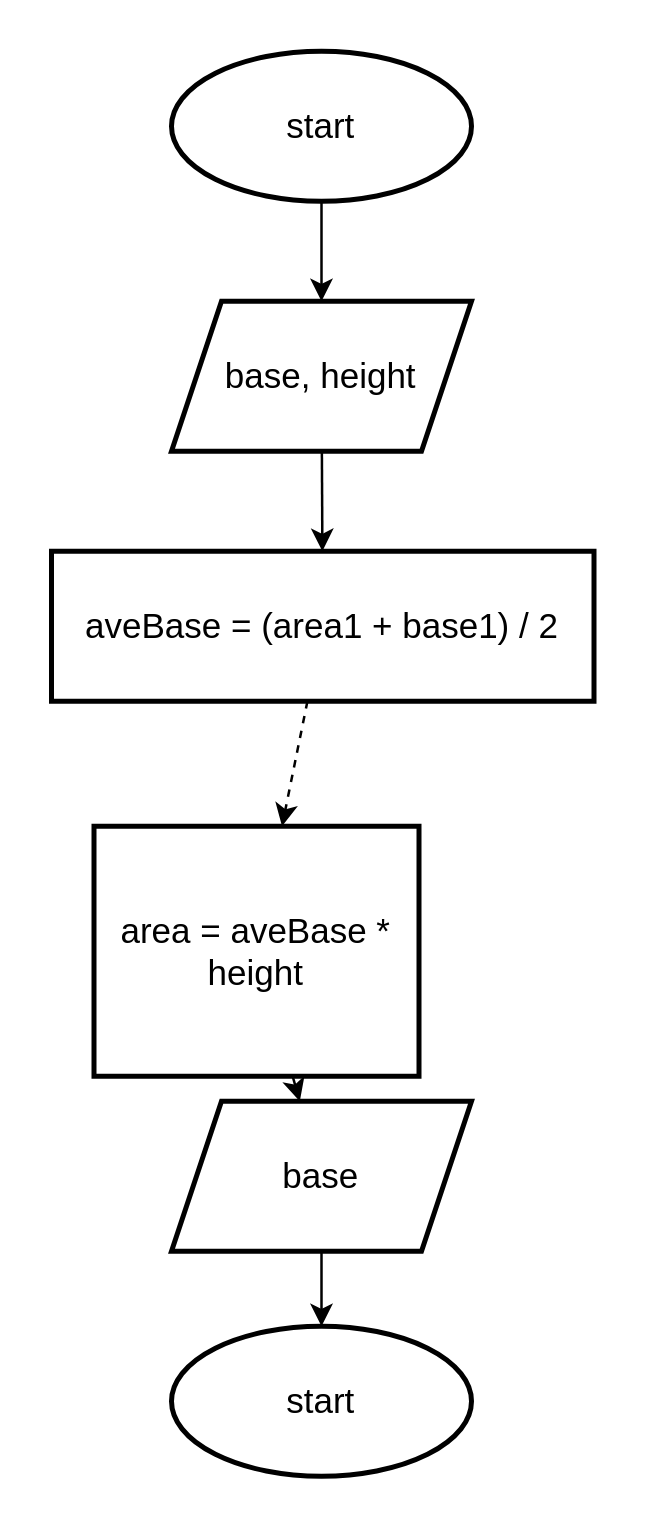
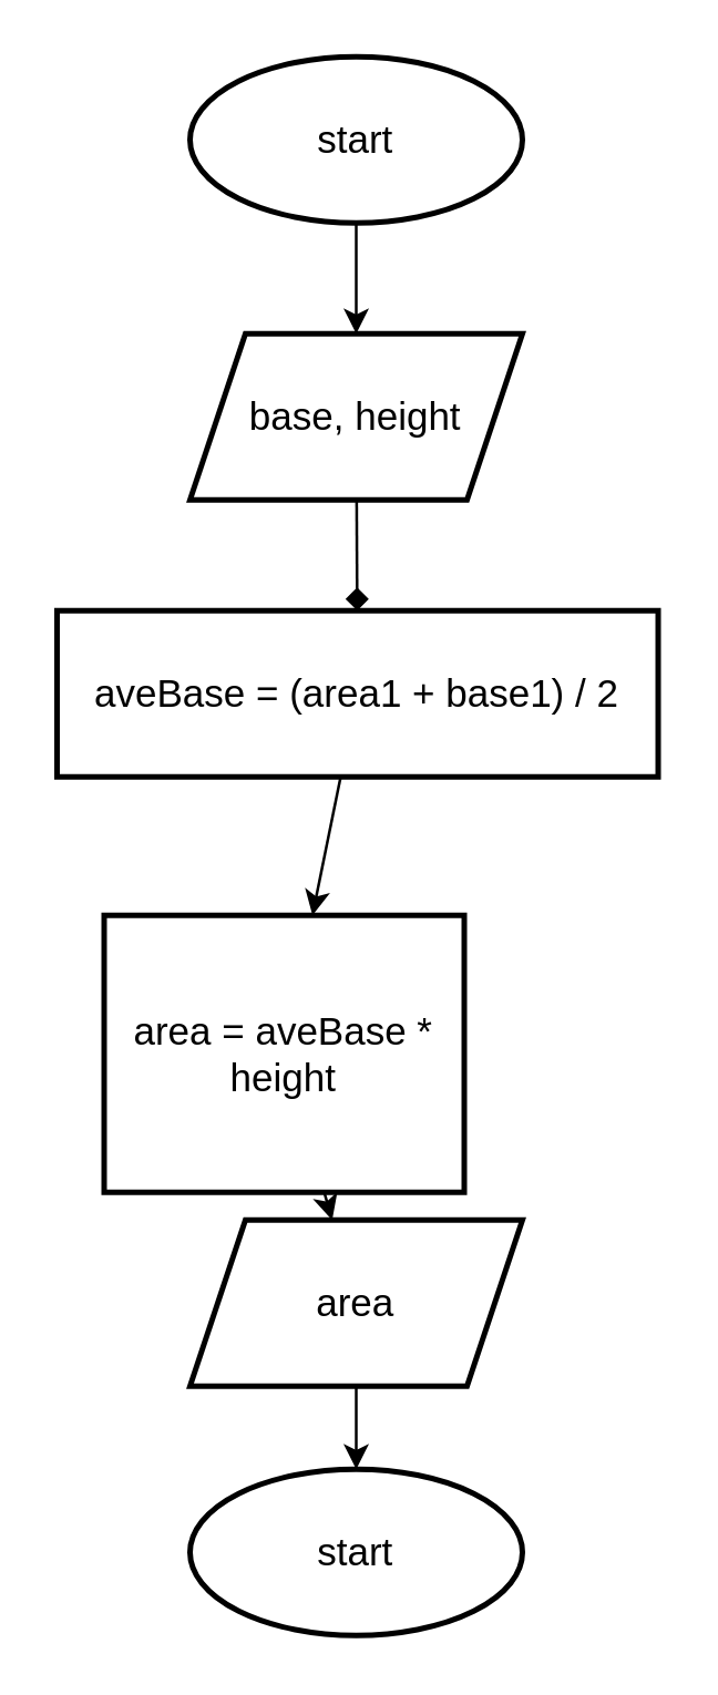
- <mxCell id="4" value="" style="edgeStyle=none;html=1;fontSize=14;" parent="1" source="5" target="7" edge="1"><mxGeometry relative="1" as="geometry" /></mxCell>
+ <mxCell id="4" value="" style="edgeStyle=none;html=1;fontSize=14;endArrow=diamond;" parent="1" source="5" target="7" edge="1"><mxGeometry relative="1" as="geometry" /></mxCell>
- <mxCell id="6" value="" style="edgeStyle=none;html=1;dashed=1;" edge="1" parent="1" source="7" target="12"><mxGeometry relative="1" as="geometry" /></mxCell>
+ <mxCell id="6" value="" style="edgeStyle=none;html=1;" edge="1" parent="1" source="7" target="12"><mxGeometry relative="1" as="geometry" /></mxCell>
- <mxCell id="9" value="base" style="shape=parallelogram;perimeter=parallelogramPerimeter;whiteSpace=wrap;html=1;fixedSize=1;strokeWidth=2;fontSize=14;" parent="1" vertex="1"><mxGeometry x="68" y="440" width="120" height="60" as="geometry" /></mxCell>
+ <mxCell id="9" value="area" style="shape=parallelogram;perimeter=parallelogramPerimeter;whiteSpace=wrap;html=1;fixedSize=1;strokeWidth=2;fontSize=14;" parent="1" vertex="1"><mxGeometry x="68" y="440" width="120" height="60" as="geometry" /></mxCell>
